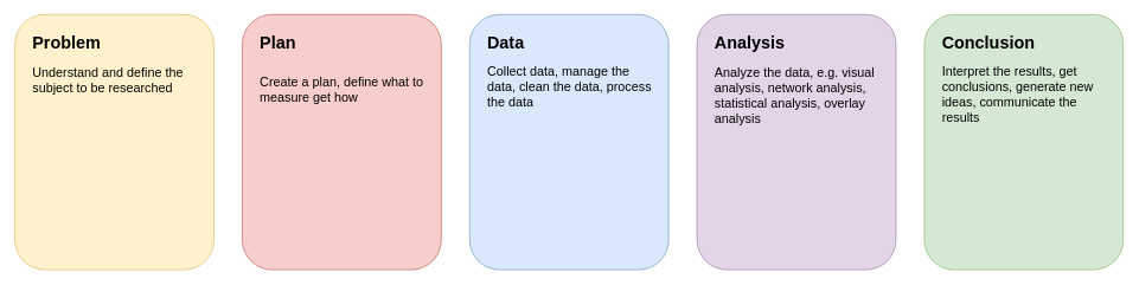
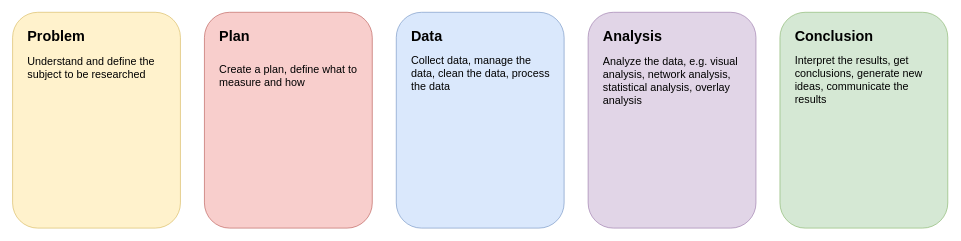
- <mxCell id="8" value="&lt;h1&gt;Plan&lt;/h1&gt;&lt;div&gt;&lt;br&gt;&lt;/div&gt;&lt;div&gt;&lt;font style=&quot;font-size: 18px;&quot;&gt;&lt;font style=&quot;font-size: 18px;&quot;&gt;Create a plan, define what to measure get how&lt;/font&gt;&lt;/font&gt;&lt;br&gt;&lt;/div&gt;" style="text;html=1;strokeColor=none;fillColor=none;spacing=5;spacingTop=-20;whiteSpace=wrap;overflow=hidden;rounded=0;" vertex="1" parent="1"><mxGeometry x="360" y="40" width="240" height="320" as="geometry" /></mxCell>
+ <mxCell id="8" value="&lt;h1&gt;Plan&lt;/h1&gt;&lt;div&gt;&lt;br&gt;&lt;/div&gt;&lt;div&gt;&lt;font style=&quot;font-size: 18px;&quot;&gt;&lt;font style=&quot;font-size: 18px;&quot;&gt;Create a plan, define what to measure and how&lt;/font&gt;&lt;/font&gt;&lt;br&gt;&lt;/div&gt;" style="text;html=1;strokeColor=none;fillColor=none;spacing=5;spacingTop=-20;whiteSpace=wrap;overflow=hidden;rounded=0;" vertex="1" parent="1"><mxGeometry x="360" y="40" width="240" height="320" as="geometry" /></mxCell>
